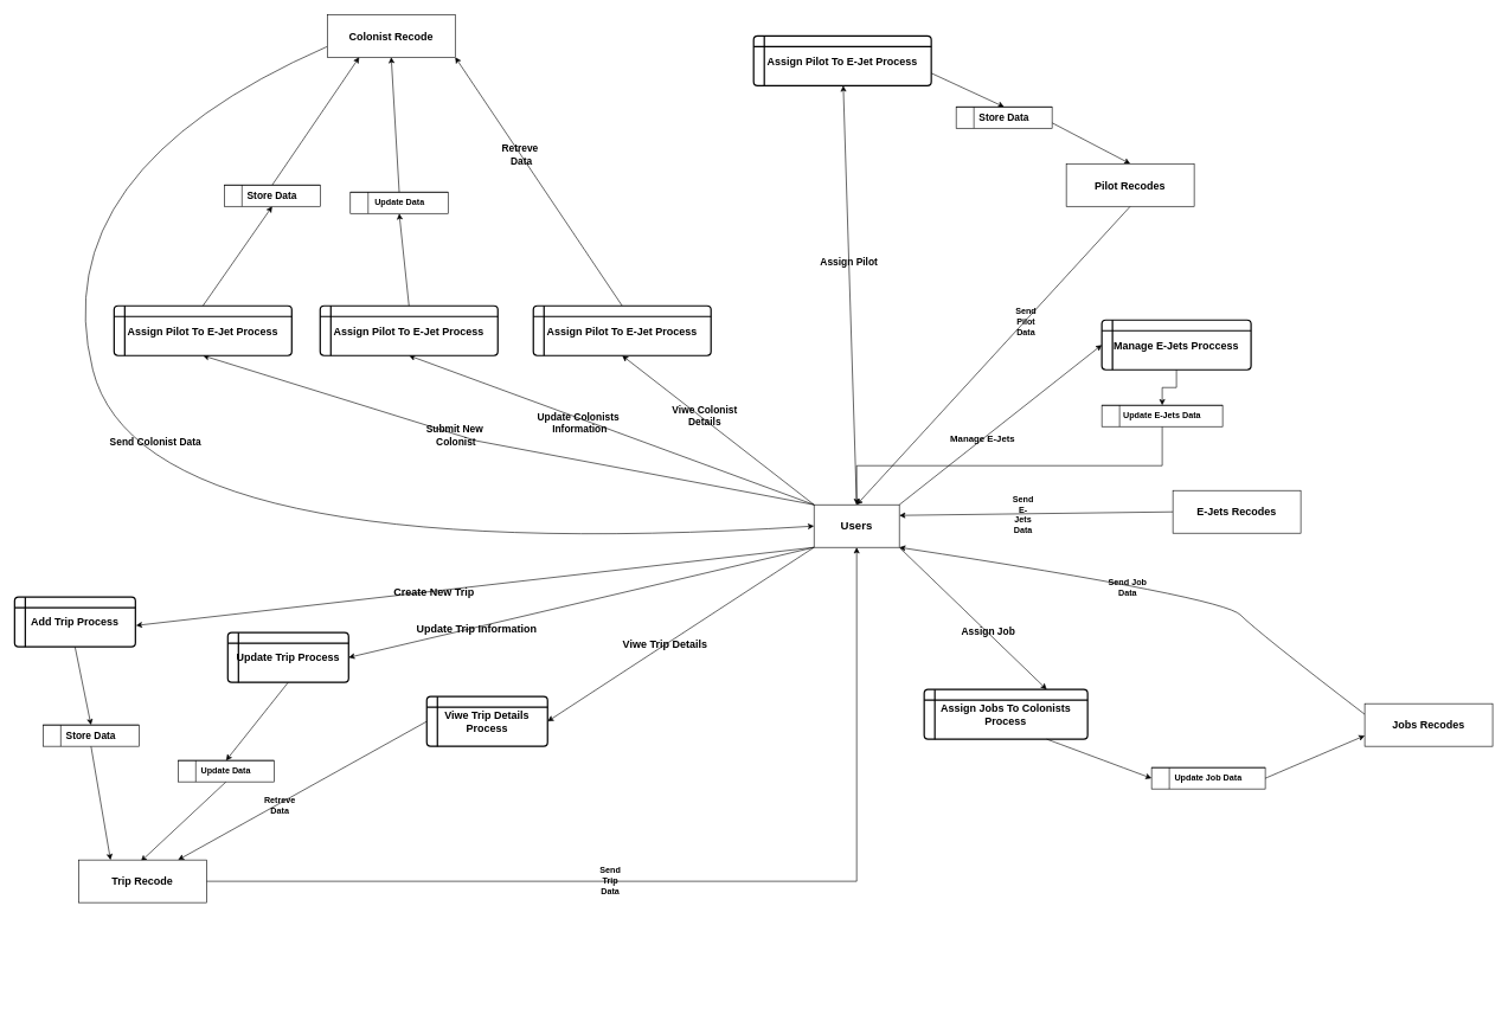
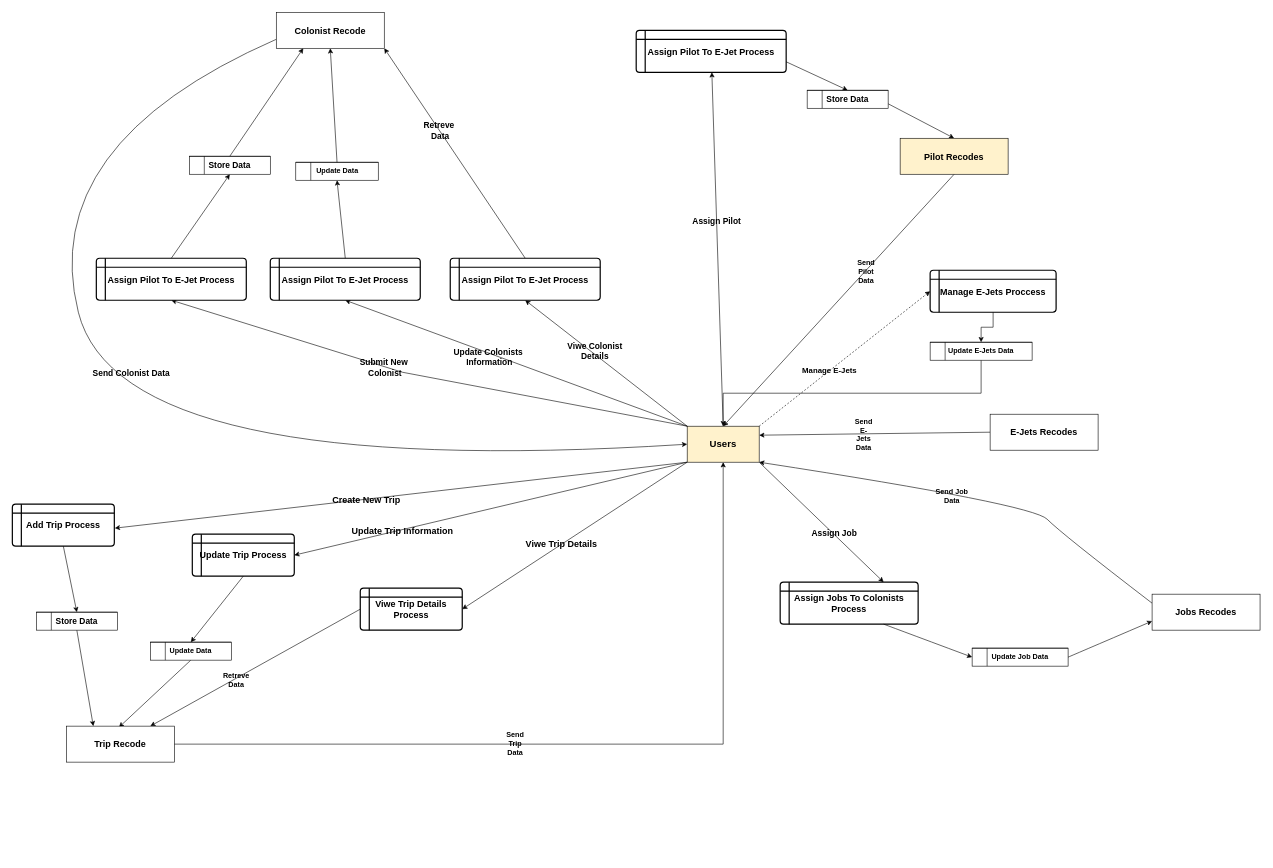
- <mxCell id="69" value="&lt;span style=&quot;font-size: 15px; font-weight: 700;&quot;&gt;Pilot Recodes&lt;/span&gt;" style="rounded=0;whiteSpace=wrap;html=1;" vertex="1" parent="1"><mxGeometry x="1500" y="230" width="180" height="60" as="geometry" /></mxCell>
+ <mxCell id="69" value="&lt;span style=&quot;font-size: 15px; font-weight: 700;&quot;&gt;Pilot Recodes&lt;/span&gt;" style="rounded=0;whiteSpace=wrap;html=1;fillColor=#fff2cc;" vertex="1" parent="1"><mxGeometry x="1500" y="230" width="180" height="60" as="geometry" /></mxCell>
- <mxCell id="12" value="" style="endArrow=classic;html=1;rounded=0;entryX=0;entryY=0.5;entryDx=0;entryDy=0;exitX=1;exitY=0;exitDx=0;exitDy=0;" parent="1" source="51" target="46" edge="1"><mxGeometry width="50" height="50" relative="1" as="geometry"><mxPoint x="1256.975" y="680.3" as="sourcePoint" /><mxPoint x="1530" y="500" as="targetPoint" /></mxGeometry></mxCell>
+ <mxCell id="12" value="" style="endArrow=classic;html=1;rounded=0;entryX=0;entryY=0.5;entryDx=0;entryDy=0;exitX=1;exitY=0;exitDx=0;exitDy=0;dashed=1;" parent="1" source="51" target="46" edge="1"><mxGeometry width="50" height="50" relative="1" as="geometry"><mxPoint x="1256.975" y="680.3" as="sourcePoint" /><mxPoint x="1530" y="500" as="targetPoint" /></mxGeometry></mxCell>
- <mxCell id="51" value="&lt;b style=&quot;font-size: 16px;&quot;&gt;Users&lt;/b&gt;" style="rounded=0;whiteSpace=wrap;html=1;" parent="1" vertex="1"><mxGeometry x="1145" y="710" width="120" height="60" as="geometry" /></mxCell>
+ <mxCell id="51" value="&lt;b style=&quot;font-size: 16px;&quot;&gt;Users&lt;/b&gt;" style="rounded=0;whiteSpace=wrap;html=1;fillColor=#fff2cc;" parent="1" vertex="1"><mxGeometry x="1145" y="710" width="120" height="60" as="geometry" /></mxCell>
